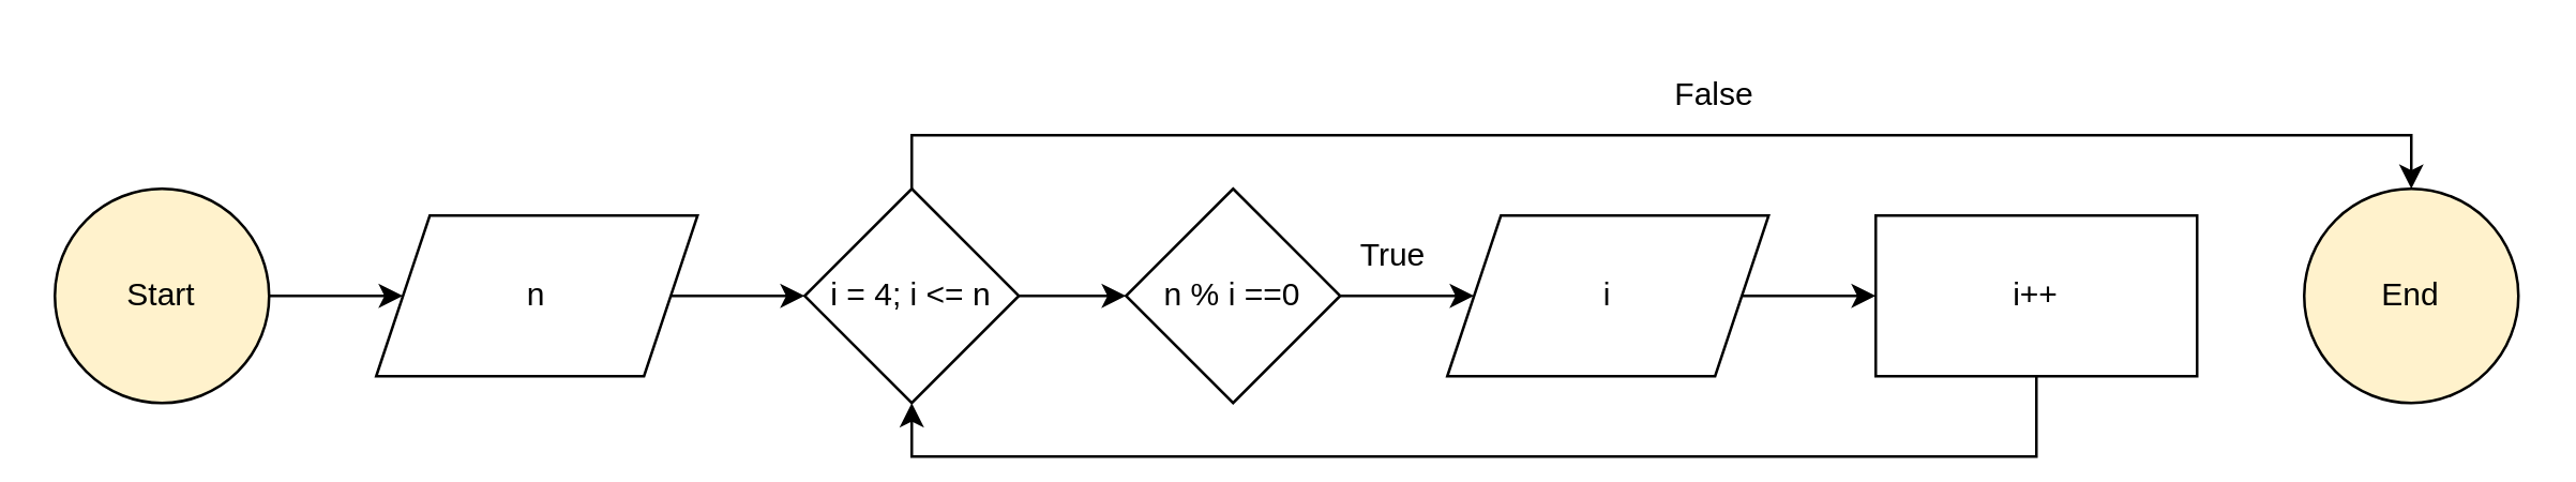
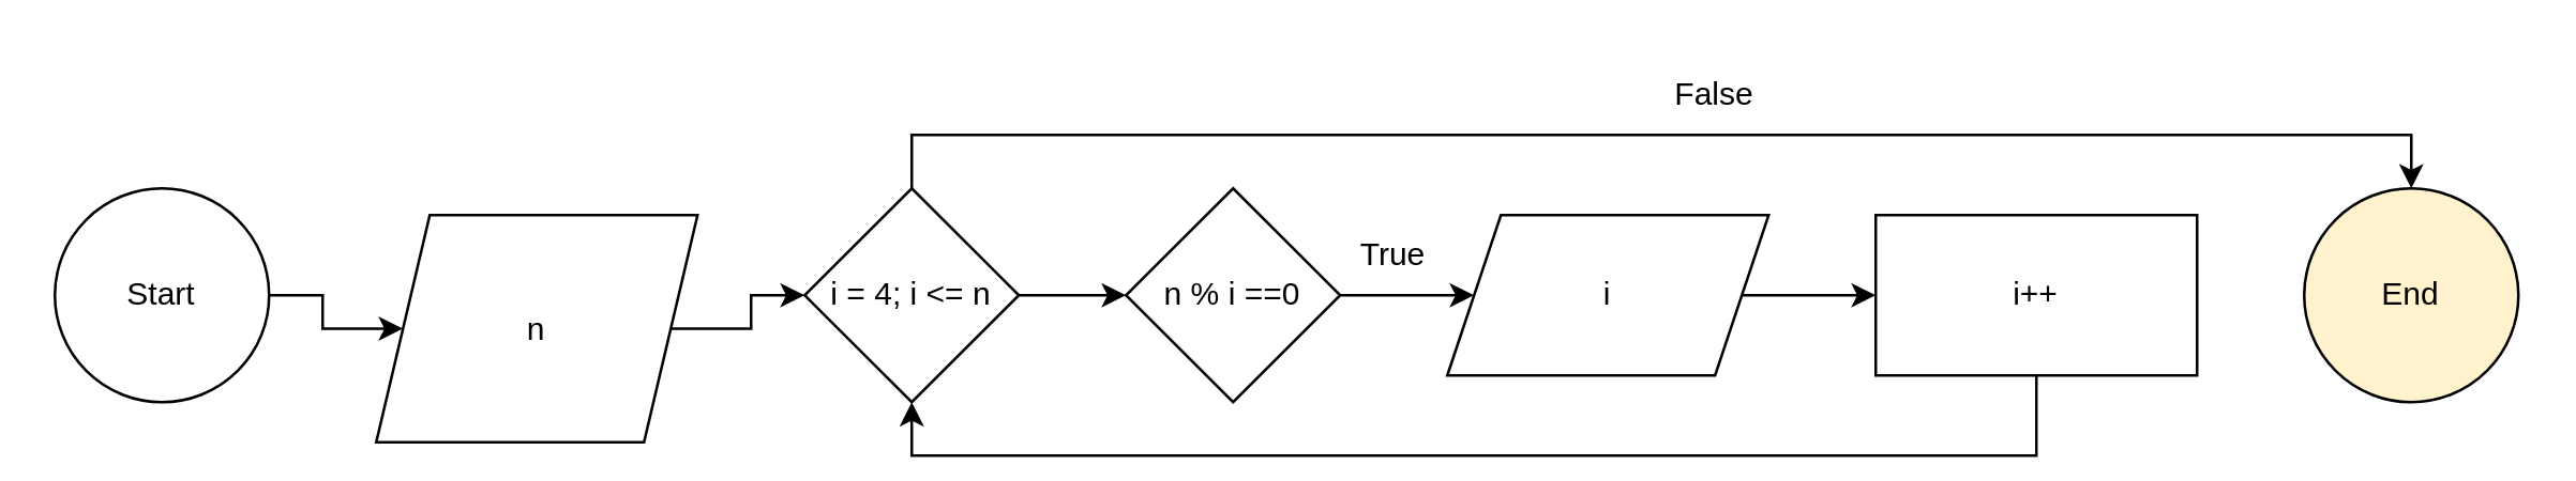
- <mxCell id="3" value="Start" style="ellipse;whiteSpace=wrap;html=1;aspect=fixed;fillColor=#fff2cc;" parent="1" vertex="1"><mxGeometry y="70" width="80" height="80" as="geometry" x="20" /></mxCell>
+ <mxCell id="3" value="Start" style="ellipse;whiteSpace=wrap;html=1;aspect=fixed;" parent="1" vertex="1"><mxGeometry y="70" width="80" height="80" as="geometry" x="20" /></mxCell>
- <mxCell id="6" value="n" style="shape=parallelogram;perimeter=parallelogramPerimeter;whiteSpace=wrap;html=1;fixedSize=1;" parent="1" vertex="1"><mxGeometry x="140" y="80" width="120" height="60" as="geometry" /></mxCell>
+ <mxCell id="6" value="n" style="shape=parallelogram;perimeter=parallelogramPerimeter;whiteSpace=wrap;html=1;fixedSize=1;" parent="1" vertex="1"><mxGeometry x="140" y="80" width="120" height="85" as="geometry" /></mxCell>
